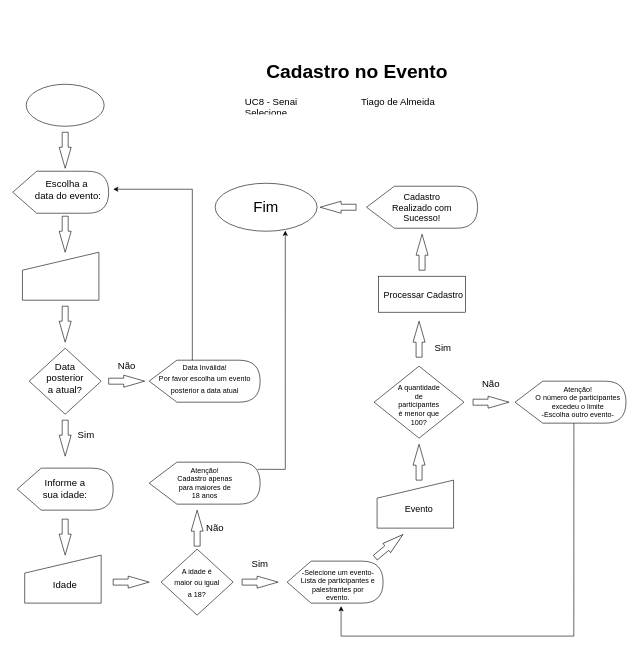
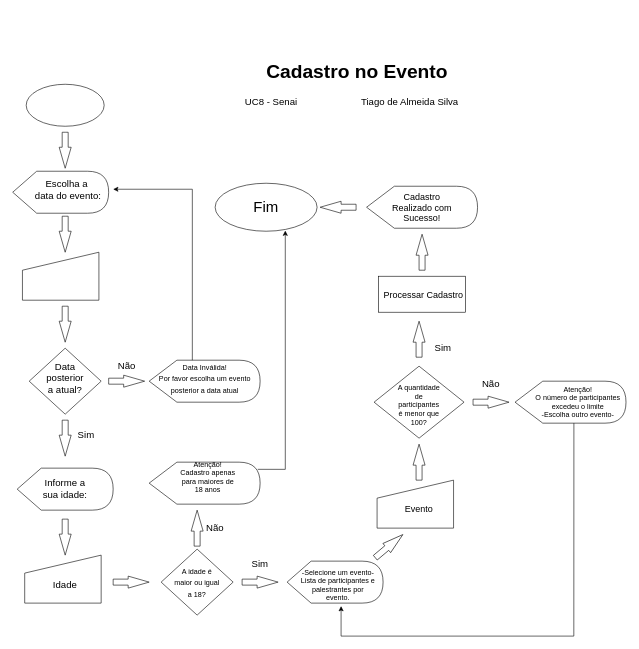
- <mxCell id="9" value="&lt;h1&gt;&amp;nbsp; &amp;nbsp; Cadastro no Evento&lt;/h1&gt;&lt;div&gt;UC8 - Senai&amp;nbsp; &amp;nbsp; &amp;nbsp; &amp;nbsp; &amp;nbsp; &amp;nbsp; &amp;nbsp; &amp;nbsp; &amp;nbsp; &amp;nbsp; &amp;nbsp; &amp;nbsp; Tiago de Almeida Selecione&lt;/div&gt;" style="text;html=1;strokeColor=none;fillColor=none;spacing=5;spacingTop=-20;whiteSpace=wrap;overflow=hidden;rounded=0;fontSize=16;" vertex="1" parent="1"><mxGeometry x="403" y="88.5" width="392.5" height="101.5" as="geometry" /></mxCell>
+ <mxCell id="9" value="&lt;h1&gt;&amp;nbsp; &amp;nbsp; Cadastro no Evento&lt;/h1&gt;&lt;div&gt;UC8 - Senai&amp;nbsp; &amp;nbsp; &amp;nbsp; &amp;nbsp; &amp;nbsp; &amp;nbsp; &amp;nbsp; &amp;nbsp; &amp;nbsp; &amp;nbsp; &amp;nbsp; &amp;nbsp; Tiago de Almeida Silva&lt;/div&gt;" style="text;html=1;strokeColor=none;fillColor=none;spacing=5;spacingTop=-20;whiteSpace=wrap;overflow=hidden;rounded=0;fontSize=16;" vertex="1" parent="1"><mxGeometry x="403" y="88.5" width="392.5" height="101.5" as="geometry" /></mxCell>
- <mxCell id="30" value="Atenção!&lt;br&gt;Cadastro apenas para maiores de 18 anos" style="text;html=1;strokeColor=none;fillColor=none;align=center;verticalAlign=middle;whiteSpace=wrap;rounded=0;fontSize=12;" vertex="1" parent="1"><mxGeometry x="290.5" y="790" width="100" height="30" as="geometry" /></mxCell>
+ <mxCell id="30" value="Atenção!&lt;br&gt;Cadastro apenas para maiores de 18 anos" style="text;html=1;strokeColor=none;fillColor=none;align=center;verticalAlign=middle;whiteSpace=wrap;rounded=0;fontSize=12;" vertex="1" parent="1"><mxGeometry x="295.5" y="780" width="100" height="30" as="geometry" /></mxCell>
